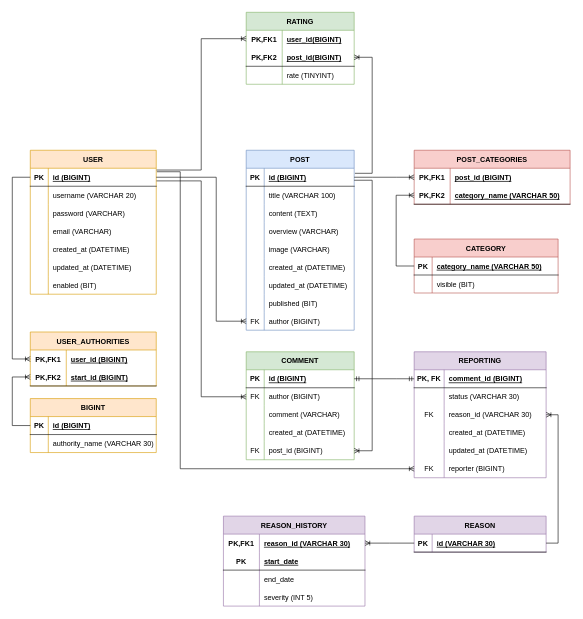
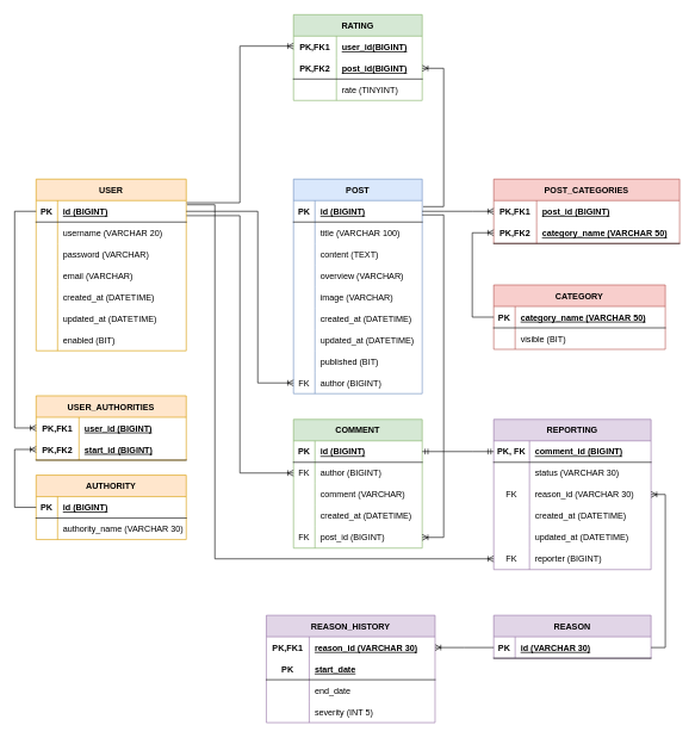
- <mxCell id="24" value="BIGINT" style="shape=table;startSize=30;container=1;collapsible=1;childLayout=tableLayout;fixedRows=1;rowLines=0;fontStyle=1;align=center;resizeLast=1;fillColor=#ffe6cc;strokeColor=#d79b00;" parent="1" vertex="1"><mxGeometry x="50" y="664" width="210" height="90" as="geometry" /></mxCell>
+ <mxCell id="24" value="AUTHORITY" style="shape=table;startSize=30;container=1;collapsible=1;childLayout=tableLayout;fixedRows=1;rowLines=0;fontStyle=1;align=center;resizeLast=1;fillColor=#ffe6cc;strokeColor=#d79b00;" parent="1" vertex="1"><mxGeometry x="50" y="664" width="210" height="90" as="geometry" /></mxCell>
